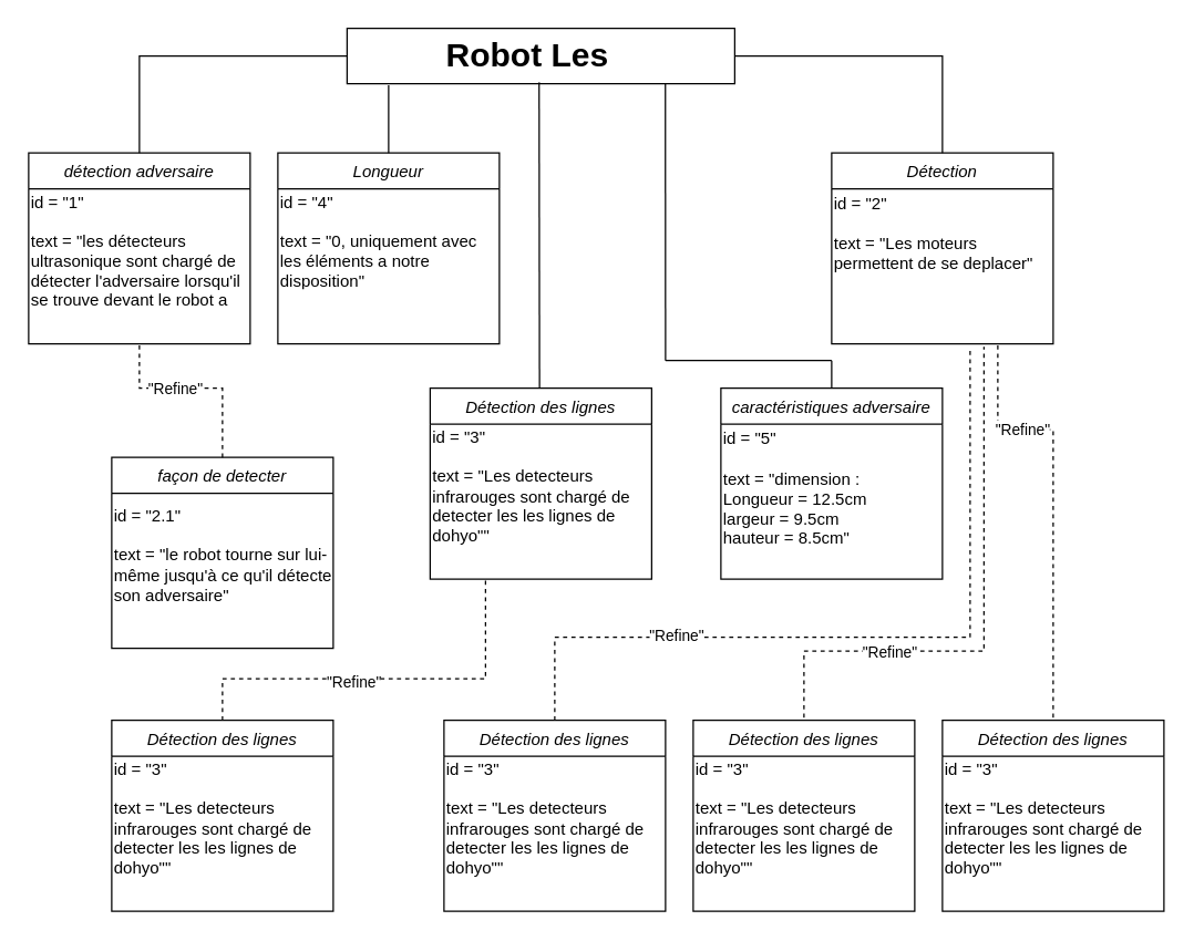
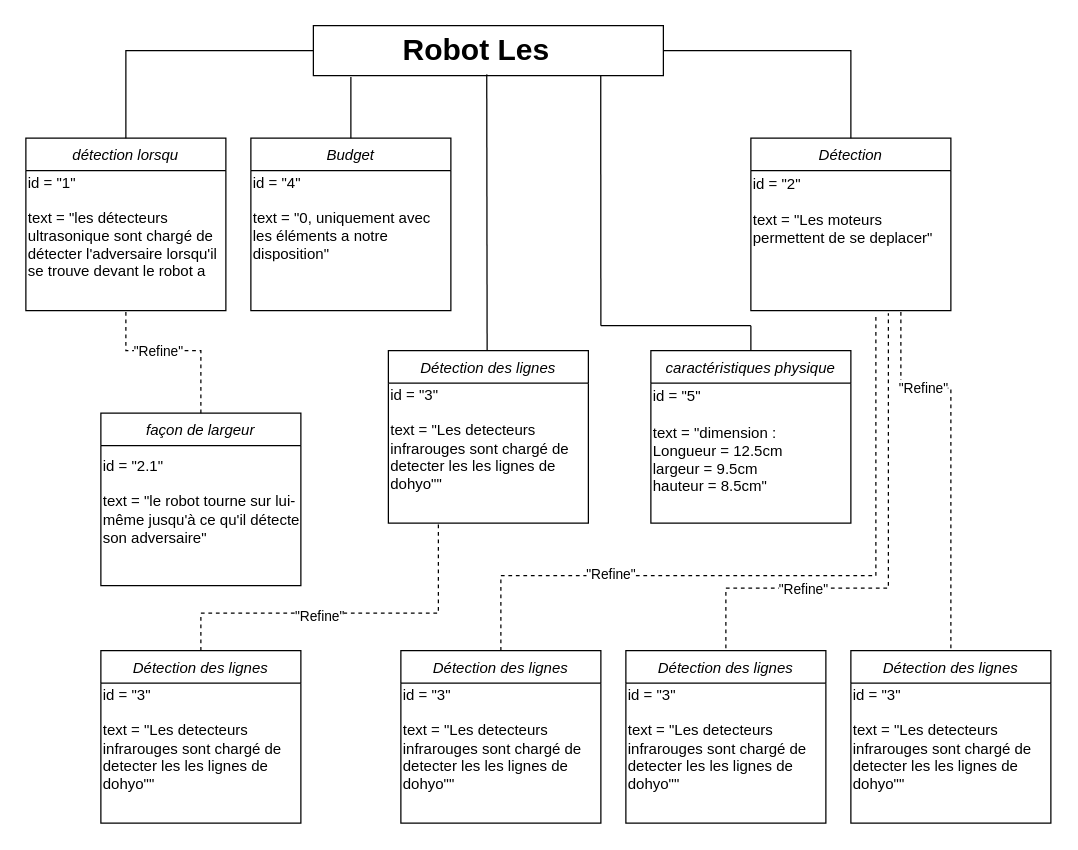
- <mxCell id="2" value="détection adversaire" style="swimlane;fontStyle=2;align=center;verticalAlign=top;childLayout=stackLayout;horizontal=1;startSize=26;horizontalStack=0;resizeParent=1;resizeLast=0;collapsible=1;marginBottom=0;rounded=0;shadow=0;strokeWidth=1;" parent="1" vertex="1"><mxGeometry x="20" y="110" width="160" height="138" as="geometry"><mxRectangle x="230" y="140" width="160" height="26" as="alternateBounds" /></mxGeometry></mxCell>
+ <mxCell id="2" value="détection lorsqu" style="swimlane;fontStyle=2;align=center;verticalAlign=top;childLayout=stackLayout;horizontal=1;startSize=26;horizontalStack=0;resizeParent=1;resizeLast=0;collapsible=1;marginBottom=0;rounded=0;shadow=0;strokeWidth=1;" parent="1" vertex="1"><mxGeometry x="20" y="110" width="160" height="138" as="geometry"><mxRectangle x="230" y="140" width="160" height="26" as="alternateBounds" /></mxGeometry></mxCell>
- <mxCell id="12" value="Longueur" style="swimlane;fontStyle=2;align=center;verticalAlign=top;childLayout=stackLayout;horizontal=1;startSize=26;horizontalStack=0;resizeParent=1;resizeLast=0;collapsible=1;marginBottom=0;rounded=0;shadow=0;strokeWidth=1;" vertex="1" parent="1"><mxGeometry x="200" y="110" width="160" height="138" as="geometry"><mxRectangle x="230" y="140" width="160" height="26" as="alternateBounds" /></mxGeometry></mxCell>
+ <mxCell id="12" value="Budget" style="swimlane;fontStyle=2;align=center;verticalAlign=top;childLayout=stackLayout;horizontal=1;startSize=26;horizontalStack=0;resizeParent=1;resizeLast=0;collapsible=1;marginBottom=0;rounded=0;shadow=0;strokeWidth=1;" vertex="1" parent="1"><mxGeometry x="200" y="110" width="160" height="138" as="geometry"><mxRectangle x="230" y="140" width="160" height="26" as="alternateBounds" /></mxGeometry></mxCell>
- <mxCell id="14" value="caractéristiques adversaire" style="swimlane;fontStyle=2;align=center;verticalAlign=top;childLayout=stackLayout;horizontal=1;startSize=26;horizontalStack=0;resizeParent=1;resizeLast=0;collapsible=1;marginBottom=0;rounded=0;shadow=0;strokeWidth=1;" vertex="1" parent="1"><mxGeometry x="520" y="280" width="160" height="138" as="geometry"><mxRectangle x="230" y="140" width="160" height="26" as="alternateBounds" /></mxGeometry></mxCell>
+ <mxCell id="14" value="caractéristiques physique" style="swimlane;fontStyle=2;align=center;verticalAlign=top;childLayout=stackLayout;horizontal=1;startSize=26;horizontalStack=0;resizeParent=1;resizeLast=0;collapsible=1;marginBottom=0;rounded=0;shadow=0;strokeWidth=1;" vertex="1" parent="1"><mxGeometry x="520" y="280" width="160" height="138" as="geometry"><mxRectangle x="230" y="140" width="160" height="26" as="alternateBounds" /></mxGeometry></mxCell>
- <mxCell id="28" value="façon de detecter" style="swimlane;fontStyle=2;align=center;verticalAlign=top;childLayout=stackLayout;horizontal=1;startSize=26;horizontalStack=0;resizeParent=1;resizeLast=0;collapsible=1;marginBottom=0;rounded=0;shadow=0;strokeWidth=1;" vertex="1" parent="1"><mxGeometry x="80" y="330" width="160" height="138" as="geometry"><mxRectangle x="230" y="140" width="160" height="26" as="alternateBounds" /></mxGeometry></mxCell>
+ <mxCell id="28" value="façon de largeur" style="swimlane;fontStyle=2;align=center;verticalAlign=top;childLayout=stackLayout;horizontal=1;startSize=26;horizontalStack=0;resizeParent=1;resizeLast=0;collapsible=1;marginBottom=0;rounded=0;shadow=0;strokeWidth=1;" vertex="1" parent="1"><mxGeometry x="80" y="330" width="160" height="138" as="geometry"><mxRectangle x="230" y="140" width="160" height="26" as="alternateBounds" /></mxGeometry></mxCell>
